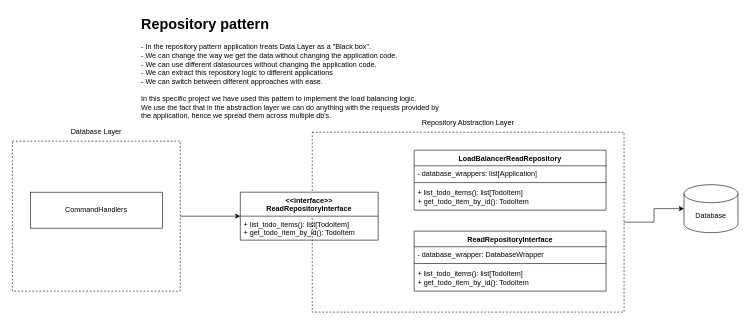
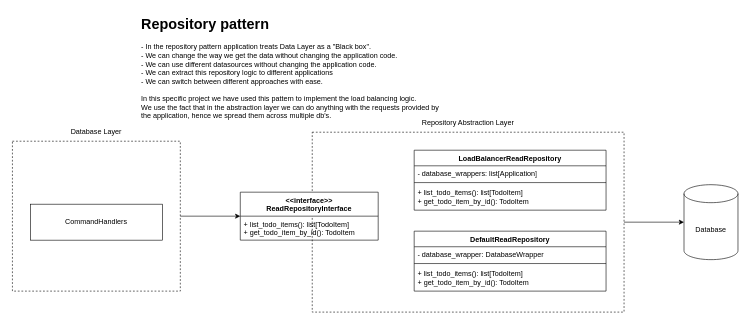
- <mxCell id="7" value="Database" style="shape=cylinder3;whiteSpace=wrap;html=1;boundedLbl=1;backgroundOutline=1;size=15;" vertex="1" parent="1"><mxGeometry x="1140" y="307.5" width="90" height="80" as="geometry" /></mxCell>
+ <mxCell id="7" value="Database" style="shape=cylinder3;whiteSpace=wrap;html=1;boundedLbl=1;backgroundOutline=1;size=15;" vertex="1" parent="1"><mxGeometry x="1140" y="307.5" width="90" height="125" as="geometry" /></mxCell>
- <mxCell id="17" value="CommandHandlers" style="rounded=0;whiteSpace=wrap;html=1;" vertex="1" parent="1"><mxGeometry x="50" y="320" width="220" height="60" as="geometry" /></mxCell>
+ <mxCell id="17" value="CommandHandlers" style="rounded=0;whiteSpace=wrap;html=1;" vertex="1" parent="1"><mxGeometry x="50" y="340" width="220" height="60" as="geometry" /></mxCell>
- <mxCell id="12" value="ReadRepositoryInterface" style="swimlane;fontStyle=1;align=center;verticalAlign=top;childLayout=stackLayout;horizontal=1;startSize=26;horizontalStack=0;resizeParent=1;resizeParentMax=0;resizeLast=0;collapsible=1;marginBottom=0;whiteSpace=wrap;html=1;" vertex="1" parent="1"><mxGeometry x="690" y="385" width="320" height="100" as="geometry" /></mxCell>
+ <mxCell id="12" value="DefaultReadRepository" style="swimlane;fontStyle=1;align=center;verticalAlign=top;childLayout=stackLayout;horizontal=1;startSize=26;horizontalStack=0;resizeParent=1;resizeParentMax=0;resizeLast=0;collapsible=1;marginBottom=0;whiteSpace=wrap;html=1;" vertex="1" parent="1"><mxGeometry x="690" y="385" width="320" height="100" as="geometry" /></mxCell>
